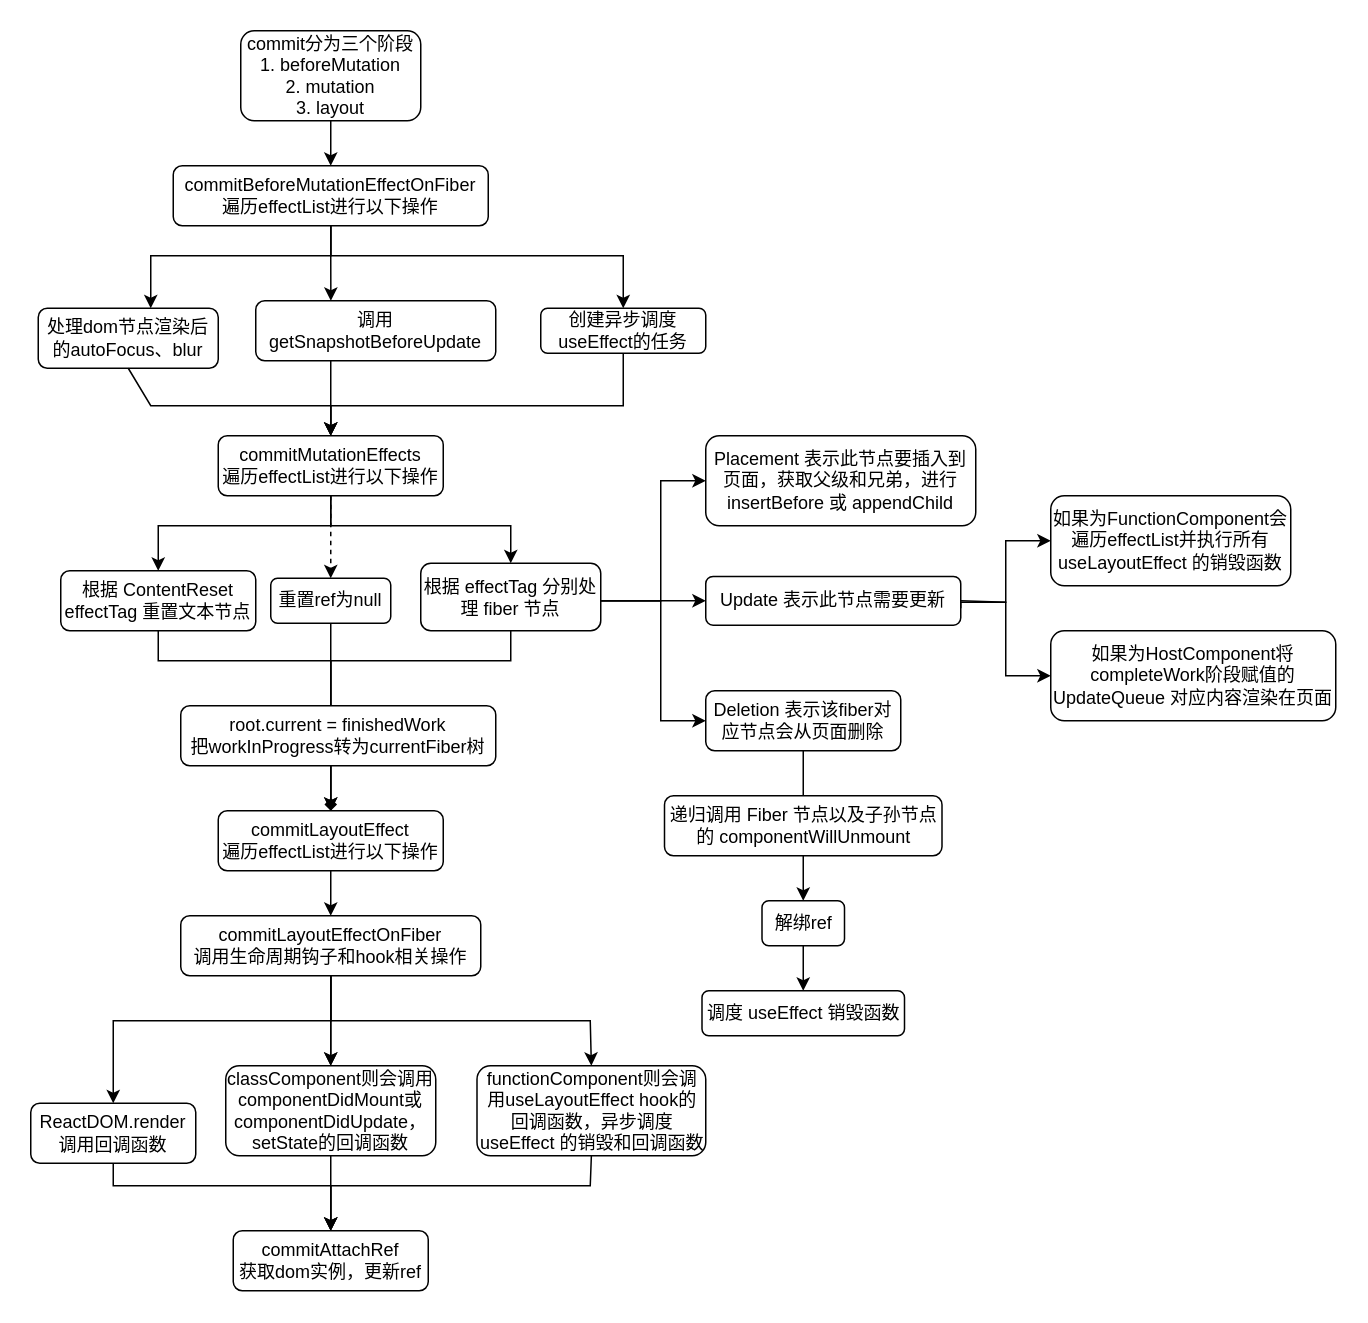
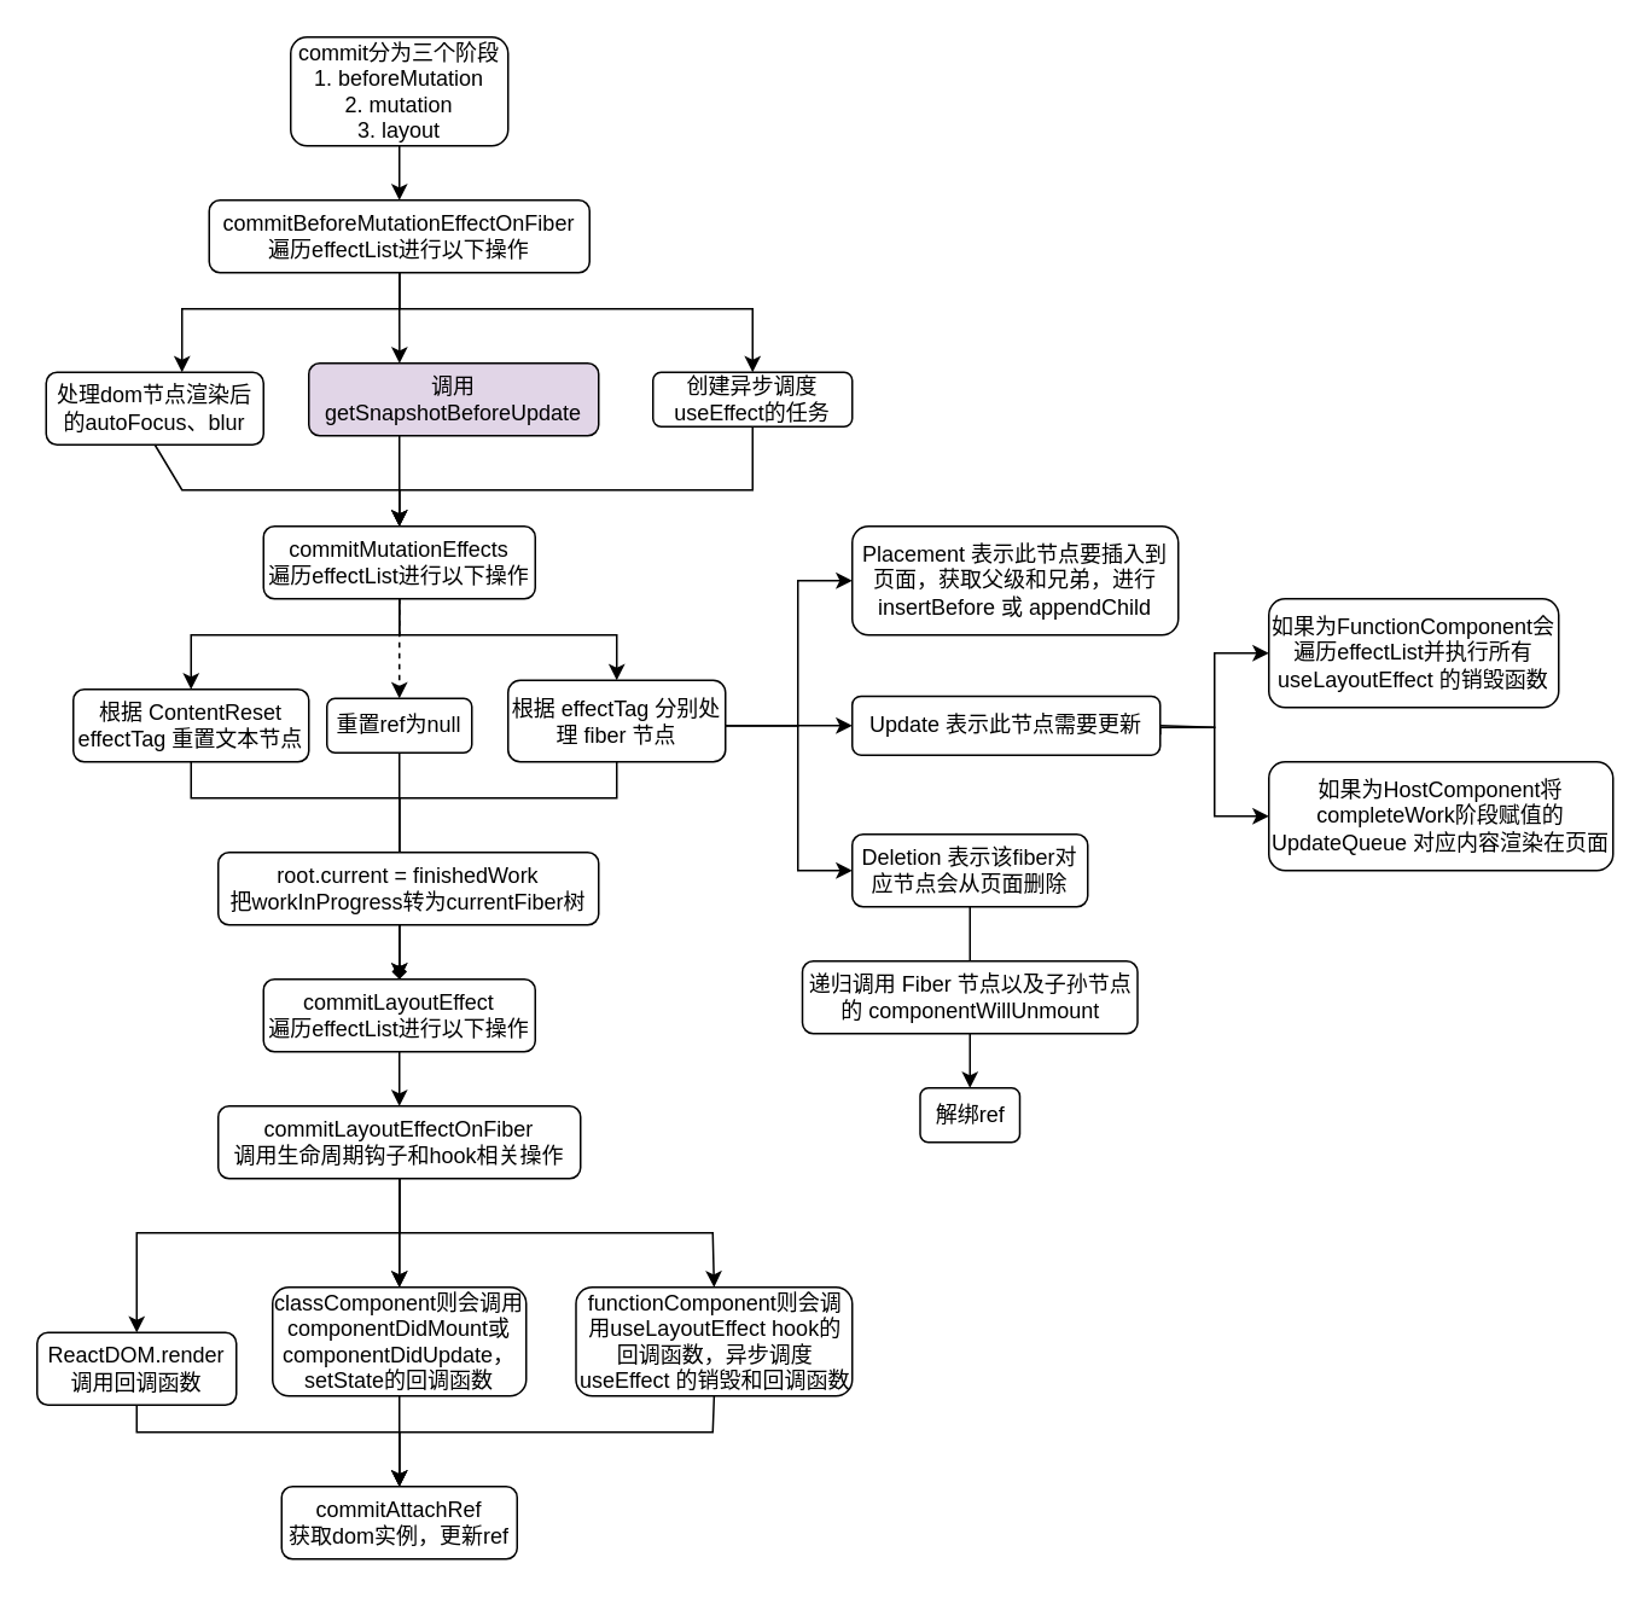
- <mxCell id="7" value="调用 getSnapshotBeforeUpdate" style="rounded=1;whiteSpace=wrap;html=1;" vertex="1" parent="1"><mxGeometry x="170" y="200" width="160" height="40" as="geometry" /></mxCell>
+ <mxCell id="7" value="调用 getSnapshotBeforeUpdate" style="rounded=1;whiteSpace=wrap;html=1;fillColor=#e1d5e7;" vertex="1" parent="1"><mxGeometry x="170" y="200" width="160" height="40" as="geometry" /></mxCell>
- <mxCell id="35" value="" style="edgeStyle=orthogonalEdgeStyle;rounded=0;orthogonalLoop=1;jettySize=auto;html=1;" edge="1" parent="1" source="36" target="37"><mxGeometry relative="1" as="geometry" /></mxCell>
- <mxCell id="37" value="调度 useEffect 销毁函数" style="whiteSpace=wrap;html=1;rounded=1;" vertex="1" parent="1"><mxGeometry x="467.5" y="660" width="135" height="30" as="geometry" /></mxCell>
